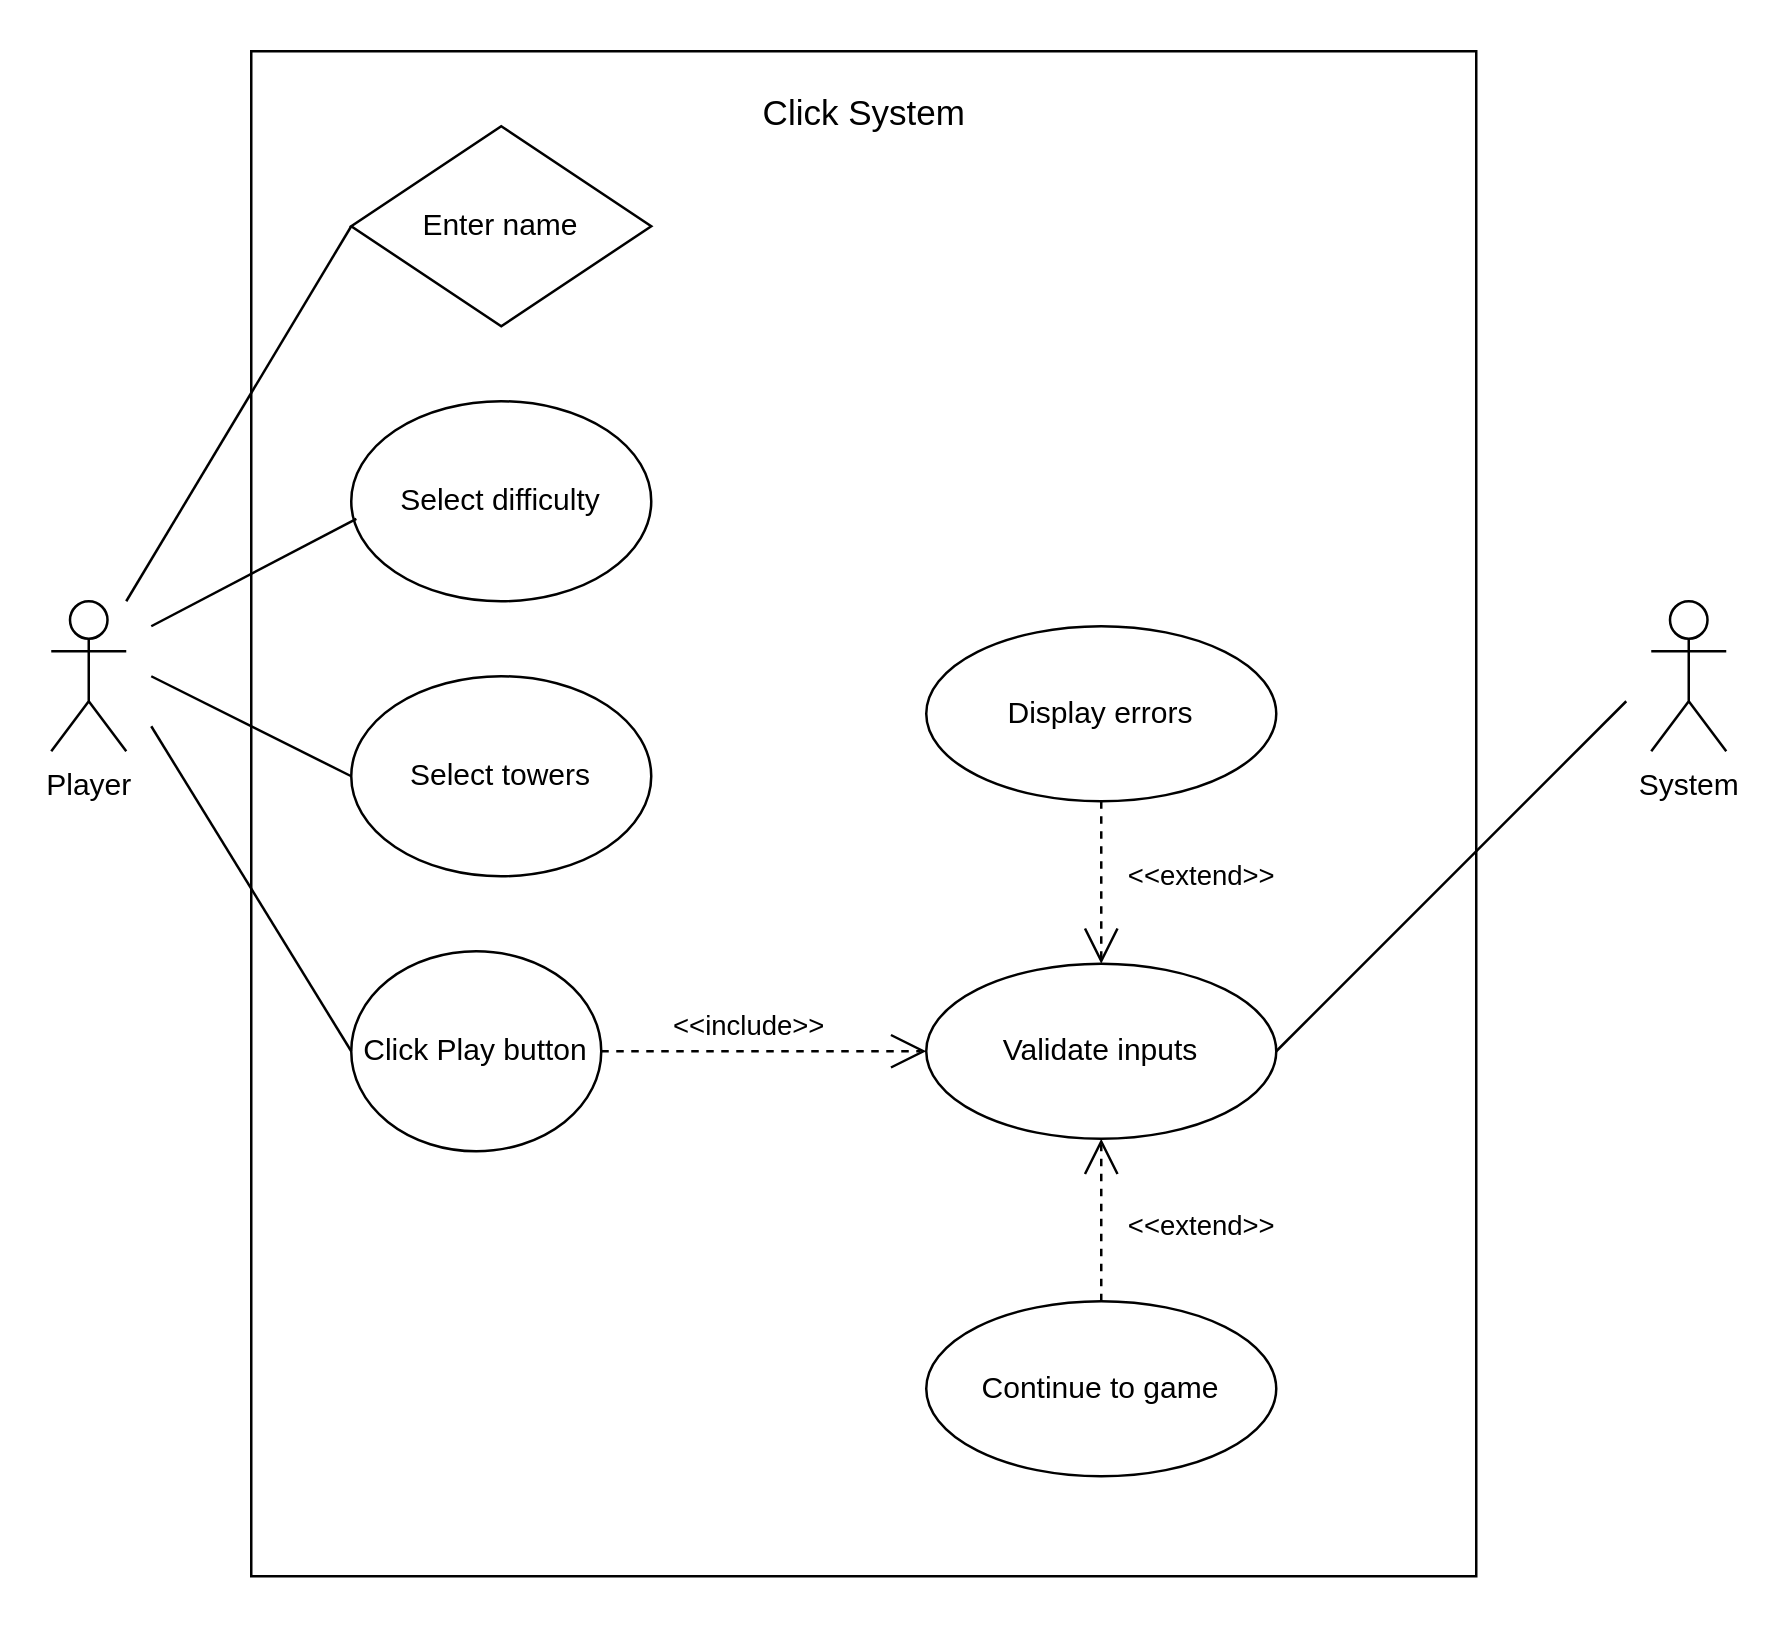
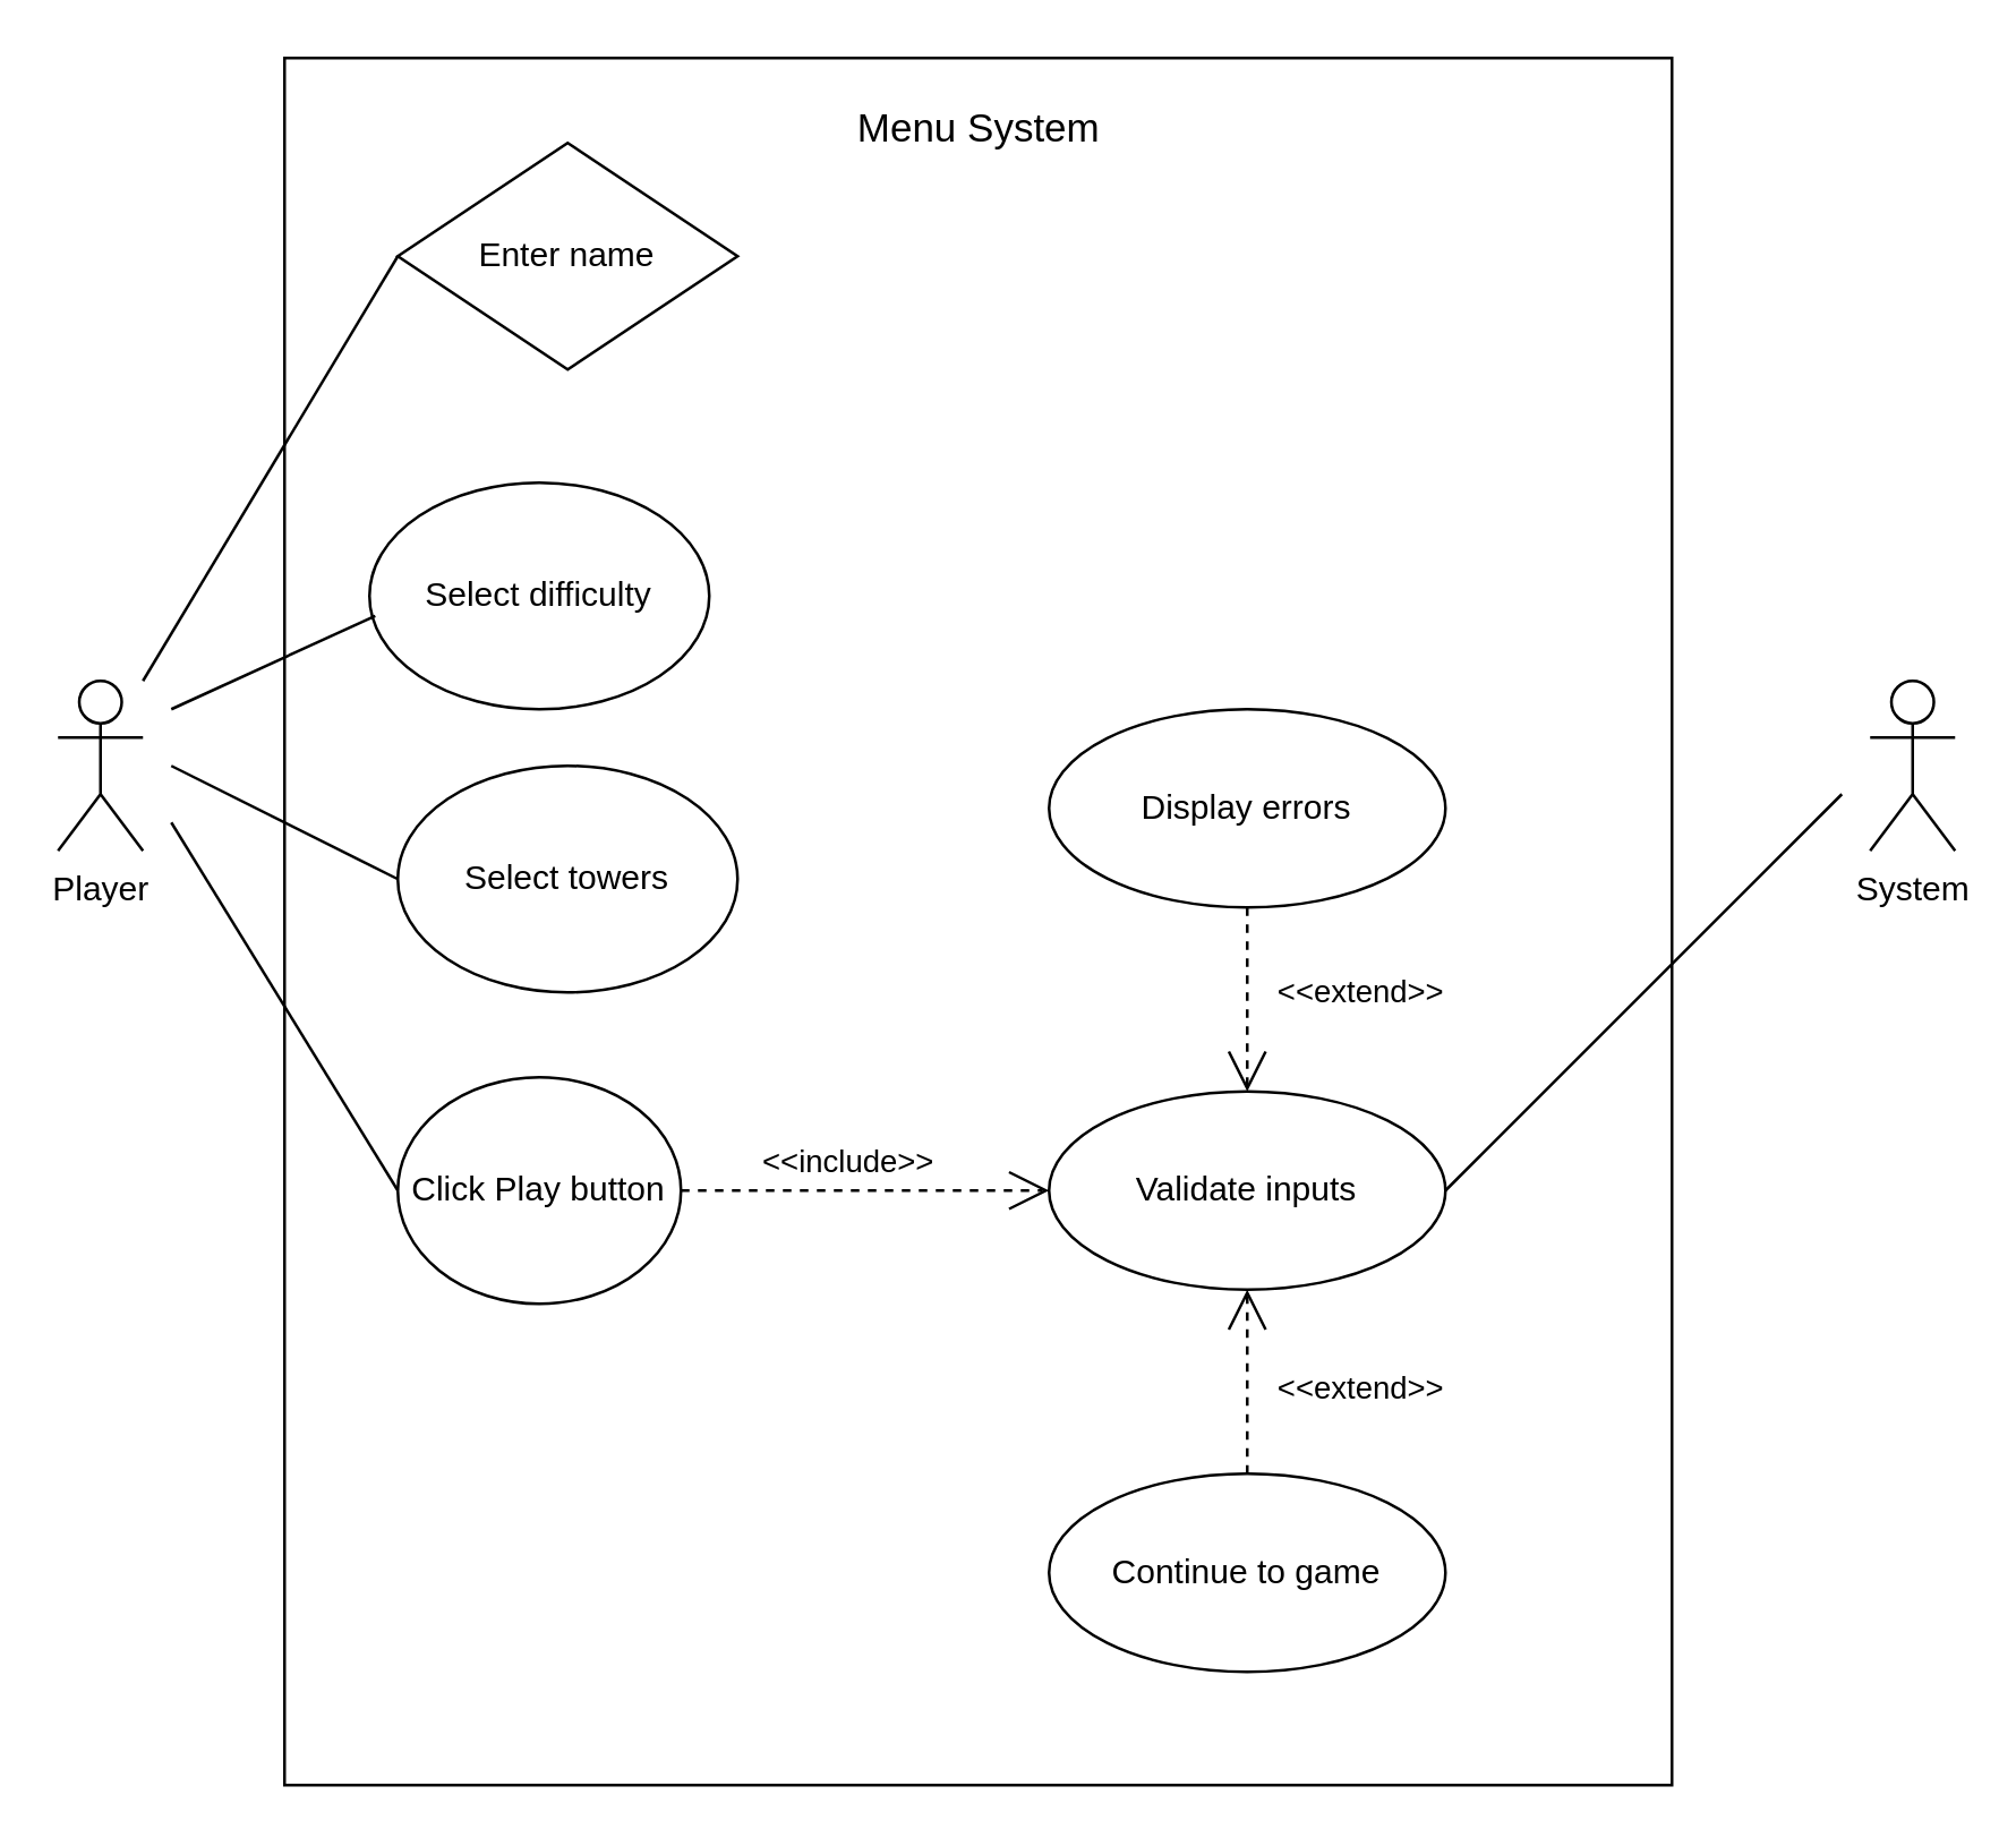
- <mxCell id="20" value="&lt;font style=&quot;font-size: 14px;&quot;&gt;Click System&lt;/font&gt;" style="text;html=1;align=center;verticalAlign=middle;whiteSpace=wrap;rounded=0;" vertex="1" parent="1"><mxGeometry x="277.5" y="30" width="135" height="30" as="geometry" /></mxCell>
+ <mxCell id="20" value="&lt;font style=&quot;font-size: 14px;&quot;&gt;Menu System&lt;/font&gt;" style="text;html=1;align=center;verticalAlign=middle;whiteSpace=wrap;rounded=0;" vertex="1" parent="1"><mxGeometry x="277.5" y="30" width="135" height="30" as="geometry" /></mxCell>
- <mxCell id="5" value="Select difficulty" style="ellipse;whiteSpace=wrap;html=1;" parent="1" vertex="1"><mxGeometry x="140" y="160" width="120" height="80" as="geometry" /></mxCell>
+ <mxCell id="5" value="Select difficulty" style="ellipse;whiteSpace=wrap;html=1;" parent="1" vertex="1"><mxGeometry x="130" y="170" width="120" height="80" as="geometry" /></mxCell>
